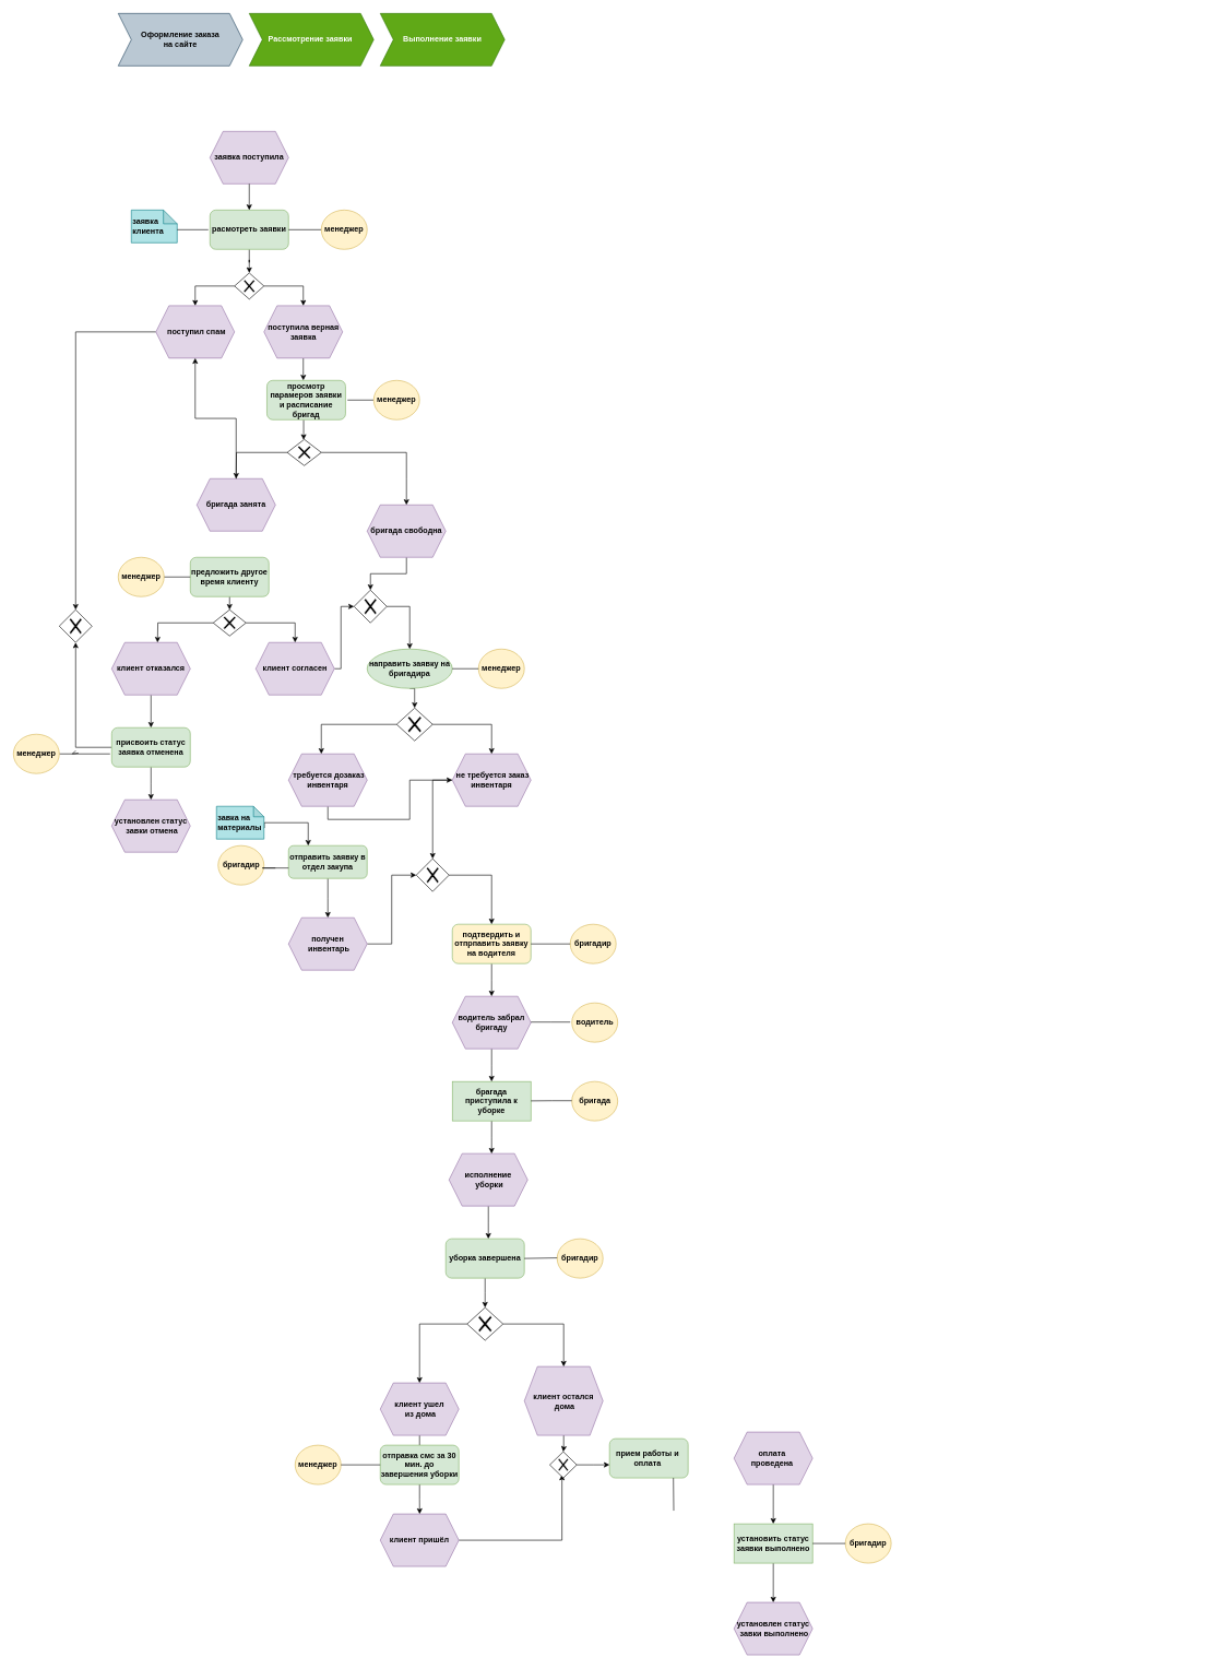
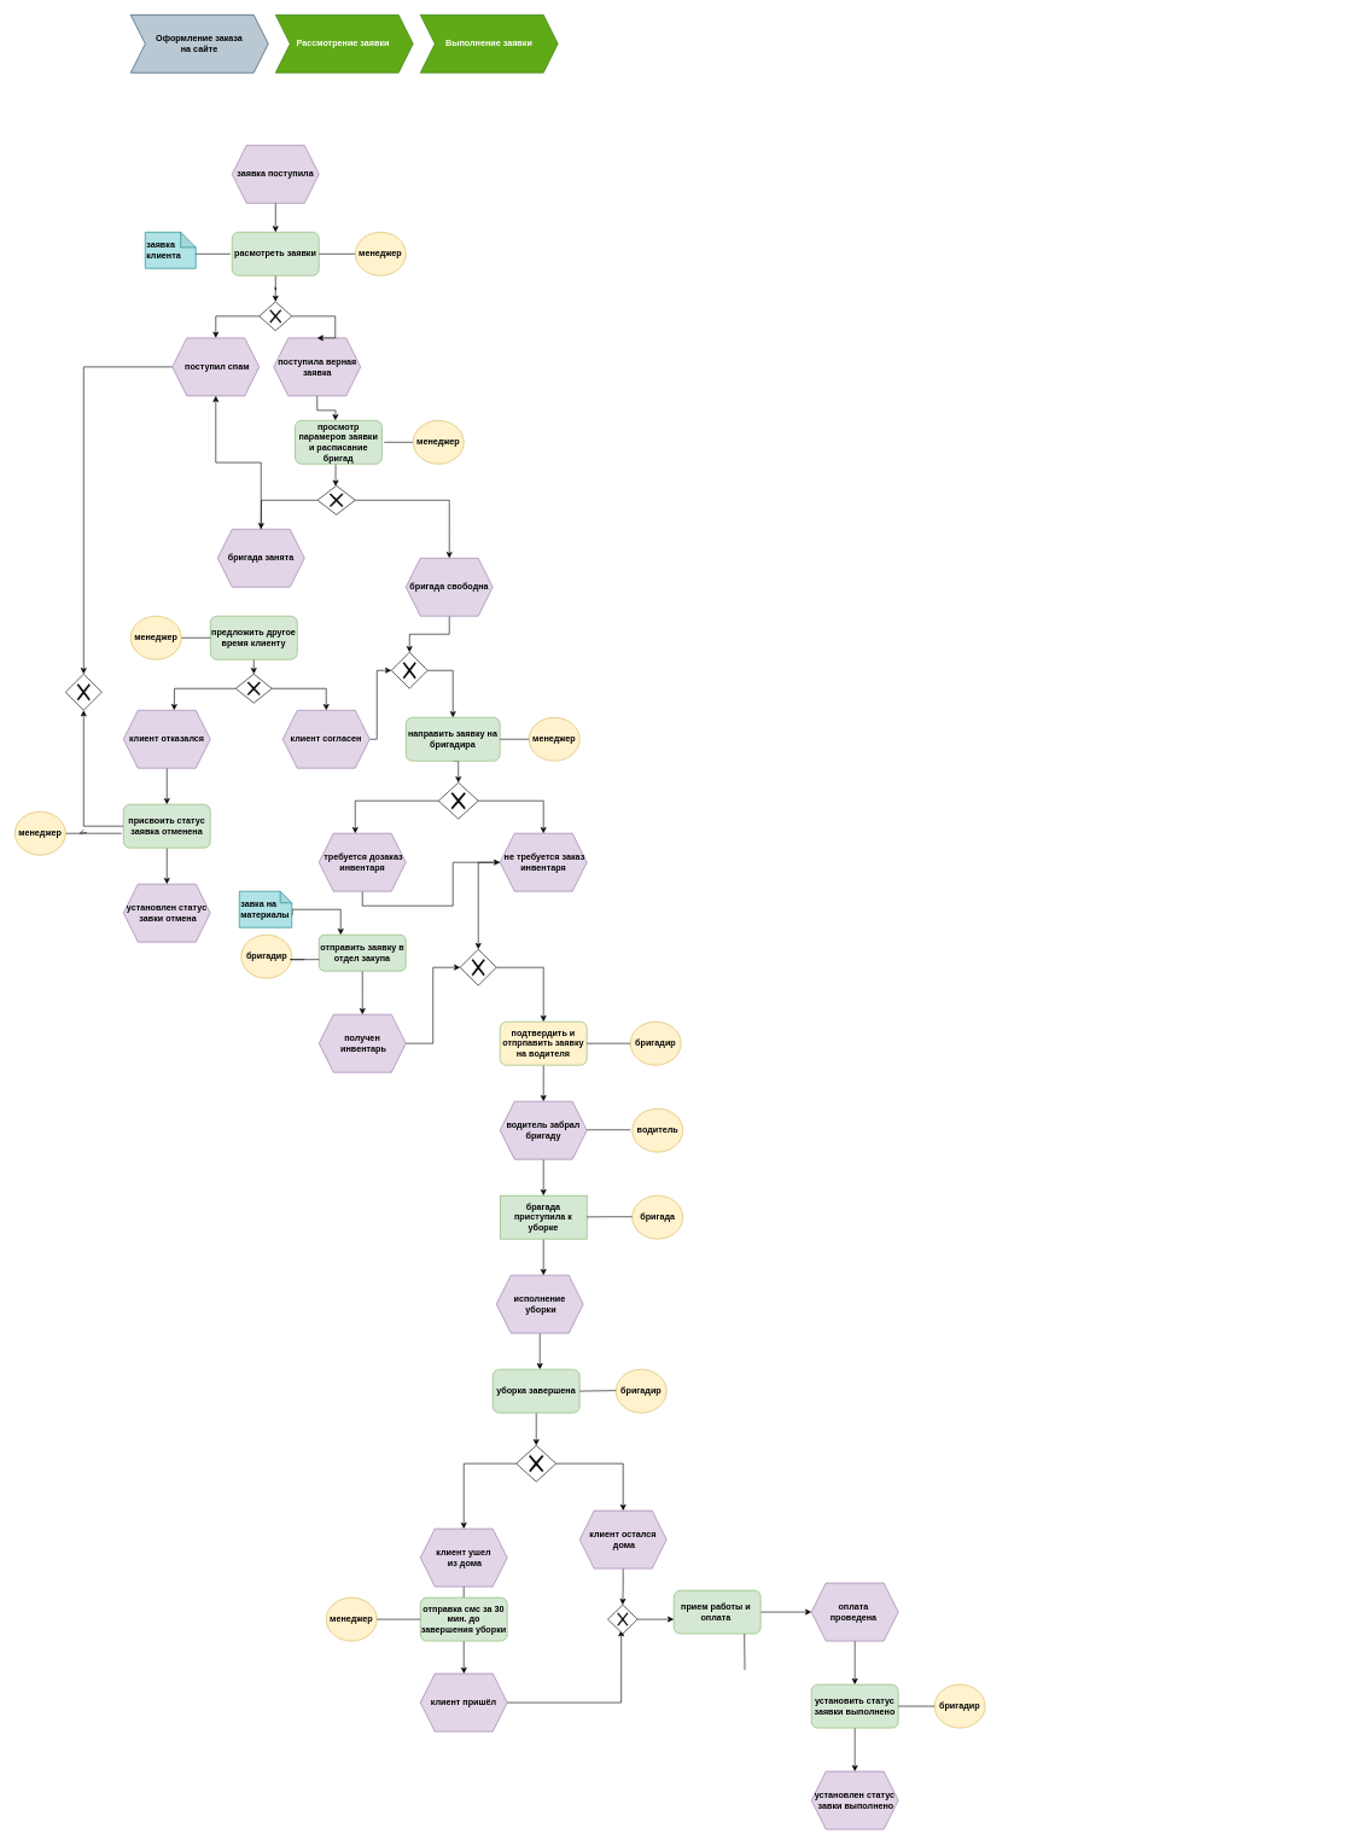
- <mxCell id="13" value="&lt;b&gt;поступила верная заявка&lt;/b&gt;" style="shape=hexagon;perimeter=hexagonPerimeter2;whiteSpace=wrap;html=1;fixedSize=1;strokeColor=#9673a6;fillColor=#e1d5e7;" parent="1" vertex="1"><mxGeometry x="402.5" y="466" width="120" height="80" as="geometry" /></mxCell>
+ <mxCell id="13" value="&lt;b&gt;поступила верная заявка&lt;/b&gt;" style="shape=hexagon;perimeter=hexagonPerimeter2;whiteSpace=wrap;html=1;fixedSize=1;strokeColor=#9673a6;fillColor=#e1d5e7;" parent="1" vertex="1"><mxGeometry x="377.5" y="466" width="120" height="80" as="geometry" /></mxCell>
- <mxCell id="42" value="направить заявку на бригадира" style="ellipse;whiteSpace=wrap;html=1;strokeColor=#82b366;fillColor=#d5e8d4;fontStyle=1;" parent="1" vertex="1"><mxGeometry x="560" y="990" width="130" height="60" as="geometry" /></mxCell>
+ <mxCell id="42" value="направить заявку на бригадира" style="rounded=1;whiteSpace=wrap;html=1;strokeColor=#82b366;fillColor=#d5e8d4;fontStyle=1" parent="1" vertex="1"><mxGeometry x="560" y="990" width="130" height="60" as="geometry" /></mxCell>
- <mxCell id="95" value="клиент остался&lt;div&gt;&amp;nbsp;дома&lt;/div&gt;" style="shape=hexagon;perimeter=hexagonPerimeter2;whiteSpace=wrap;html=1;fixedSize=1;strokeColor=#9673a6;fillColor=#e1d5e7;fontStyle=1" vertex="1" parent="1"><mxGeometry x="800" y="2085" width="120" height="105" as="geometry" /></mxCell>
+ <mxCell id="95" value="клиент остался&lt;div&gt;&amp;nbsp;дома&lt;/div&gt;" style="shape=hexagon;perimeter=hexagonPerimeter2;whiteSpace=wrap;html=1;fixedSize=1;strokeColor=#9673a6;fillColor=#e1d5e7;fontStyle=1" vertex="1" parent="1"><mxGeometry x="800" y="2085" width="120" height="80" as="geometry" /></mxCell>
+ <mxCell id="102" style="edgeStyle=orthogonalEdgeStyle;rounded=0;orthogonalLoop=1;jettySize=auto;html=1;entryX=0;entryY=0.5;entryDx=0;entryDy=0;" edge="1" parent="101" source="103" target="105"><mxGeometry relative="1" as="geometry" /></mxCell>
- <mxCell id="107" value="&lt;b&gt;установить статус заявки выполнено&lt;/b&gt;" style="whiteSpace=wrap;html=1;strokeColor=#82b366;fillColor=#d5e8d4;rounded=0;" vertex="1" parent="101"><mxGeometry x="190" y="140" width="120" height="60" as="geometry" /></mxCell>
+ <mxCell id="107" value="&lt;b&gt;установить статус заявки выполнено&lt;/b&gt;" style="rounded=1;whiteSpace=wrap;html=1;strokeColor=#82b366;fillColor=#d5e8d4;" vertex="1" parent="101"><mxGeometry x="190" y="140" width="120" height="60" as="geometry" /></mxCell>
